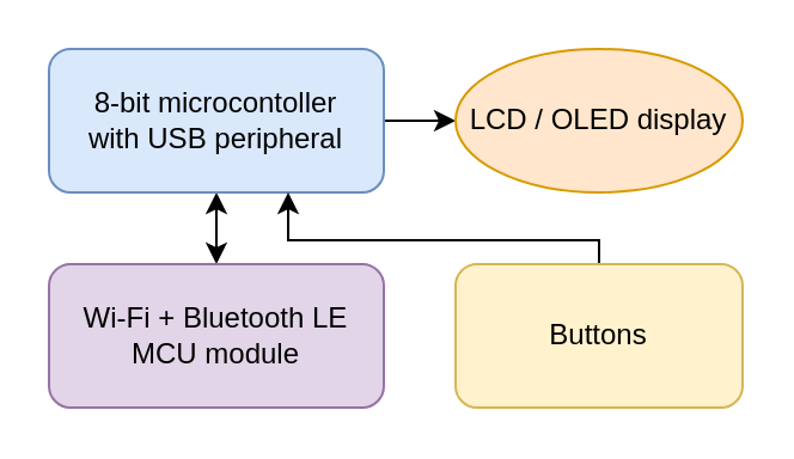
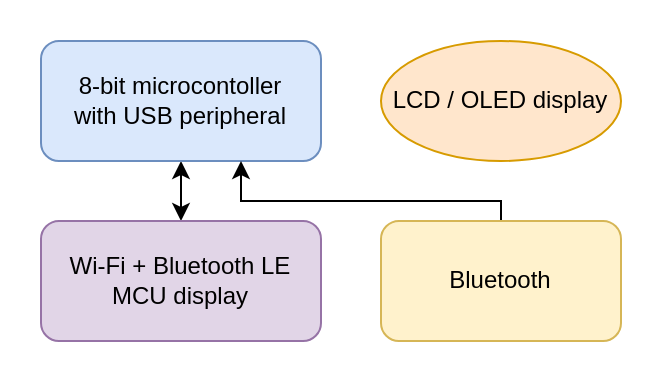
- <mxCell id="4" value="" style="edgeStyle=orthogonalEdgeStyle;rounded=0;orthogonalLoop=1;jettySize=auto;html=1;" edge="1" parent="1" source="5" target="6"><mxGeometry relative="1" as="geometry" /></mxCell>
- <mxCell id="3" value="Wi-Fi + Bluetooth LE MCU module" style="rounded=1;whiteSpace=wrap;html=1;fillColor=#e1d5e7;strokeColor=#9673a6;" vertex="1" parent="1"><mxGeometry x="20" y="110" width="140" height="60" as="geometry" /></mxCell>
+ <mxCell id="3" value="Wi-Fi + Bluetooth LE MCU display" style="rounded=1;whiteSpace=wrap;html=1;fillColor=#e1d5e7;strokeColor=#9673a6;" vertex="1" parent="1"><mxGeometry x="20" y="110" width="140" height="60" as="geometry" /></mxCell>
- <mxCell id="8" value="Buttons" style="rounded=1;whiteSpace=wrap;html=1;fillColor=#fff2cc;strokeColor=#d6b656;" vertex="1" parent="1"><mxGeometry x="190" y="110" width="120" height="60" as="geometry" /></mxCell>
+ <mxCell id="8" value="Bluetooth" style="rounded=1;whiteSpace=wrap;html=1;fillColor=#fff2cc;strokeColor=#d6b656;" vertex="1" parent="1"><mxGeometry x="190" y="110" width="120" height="60" as="geometry" /></mxCell>
